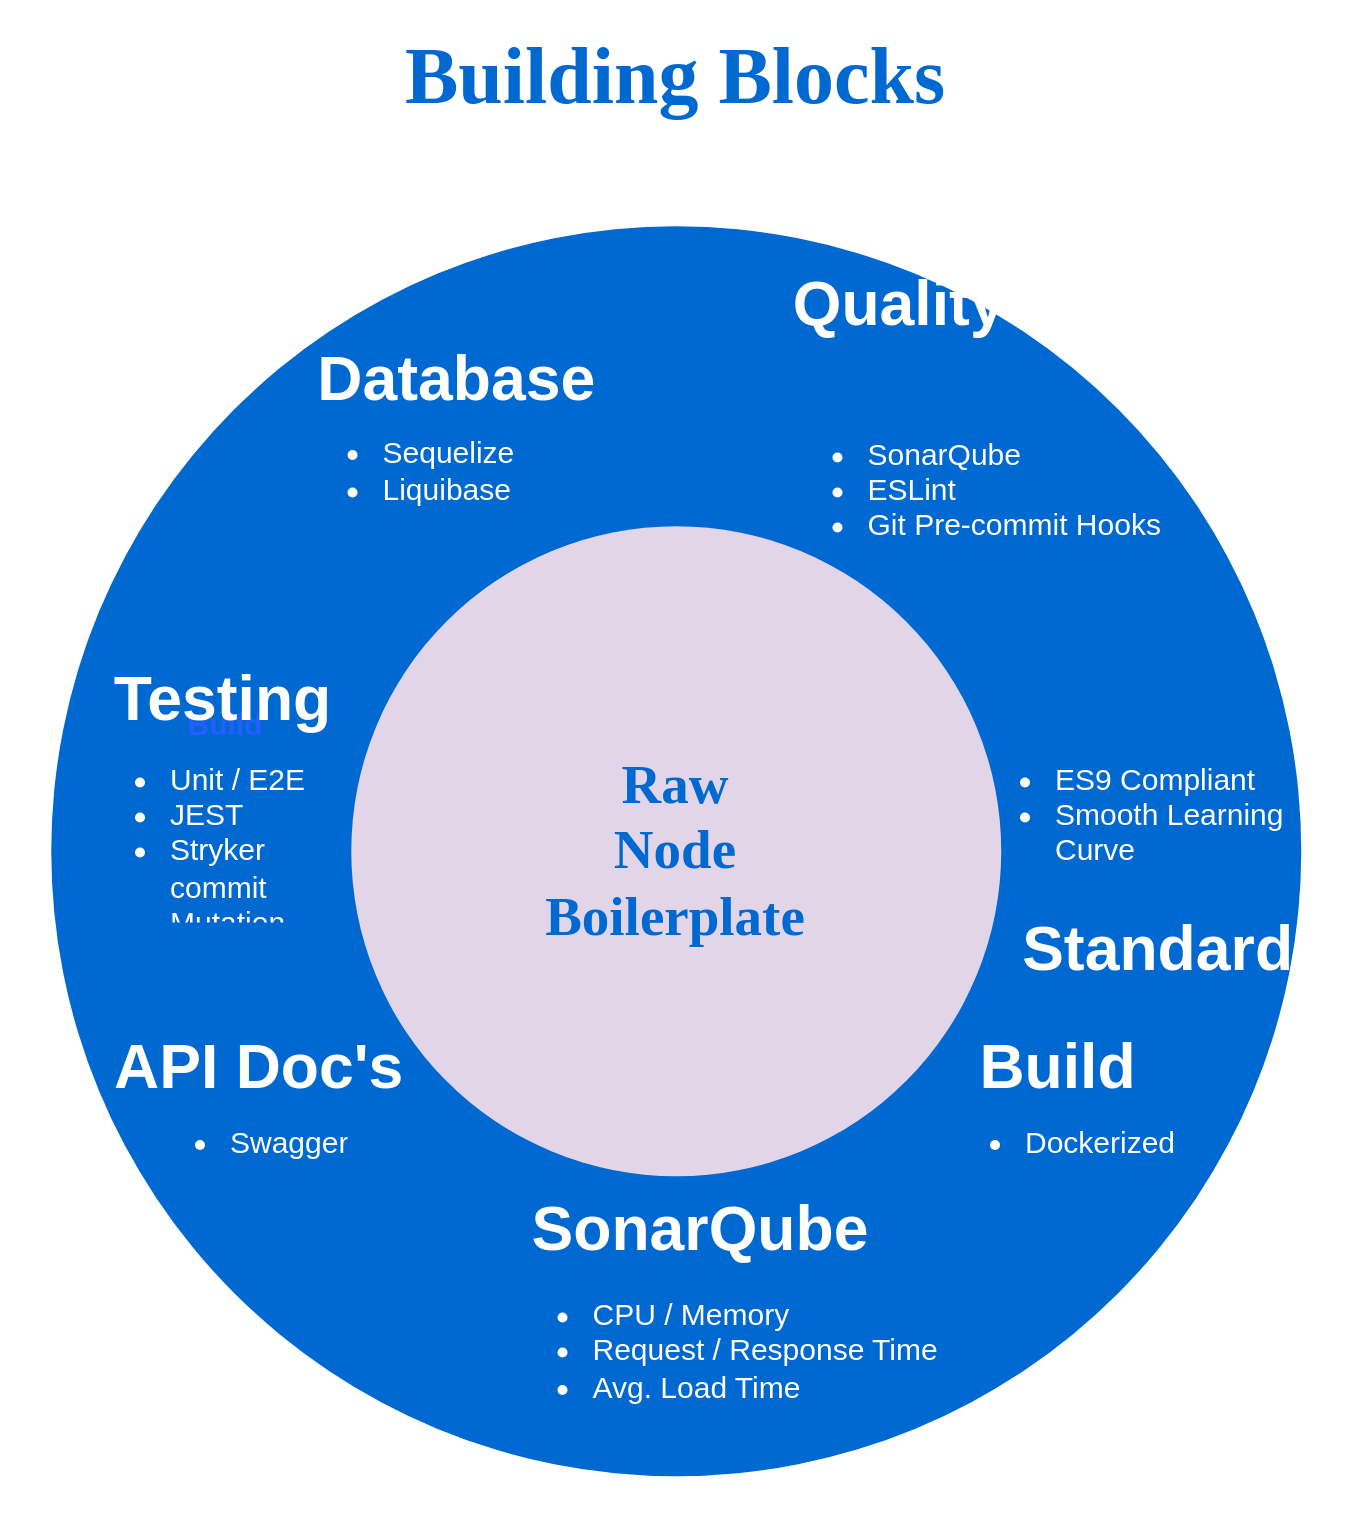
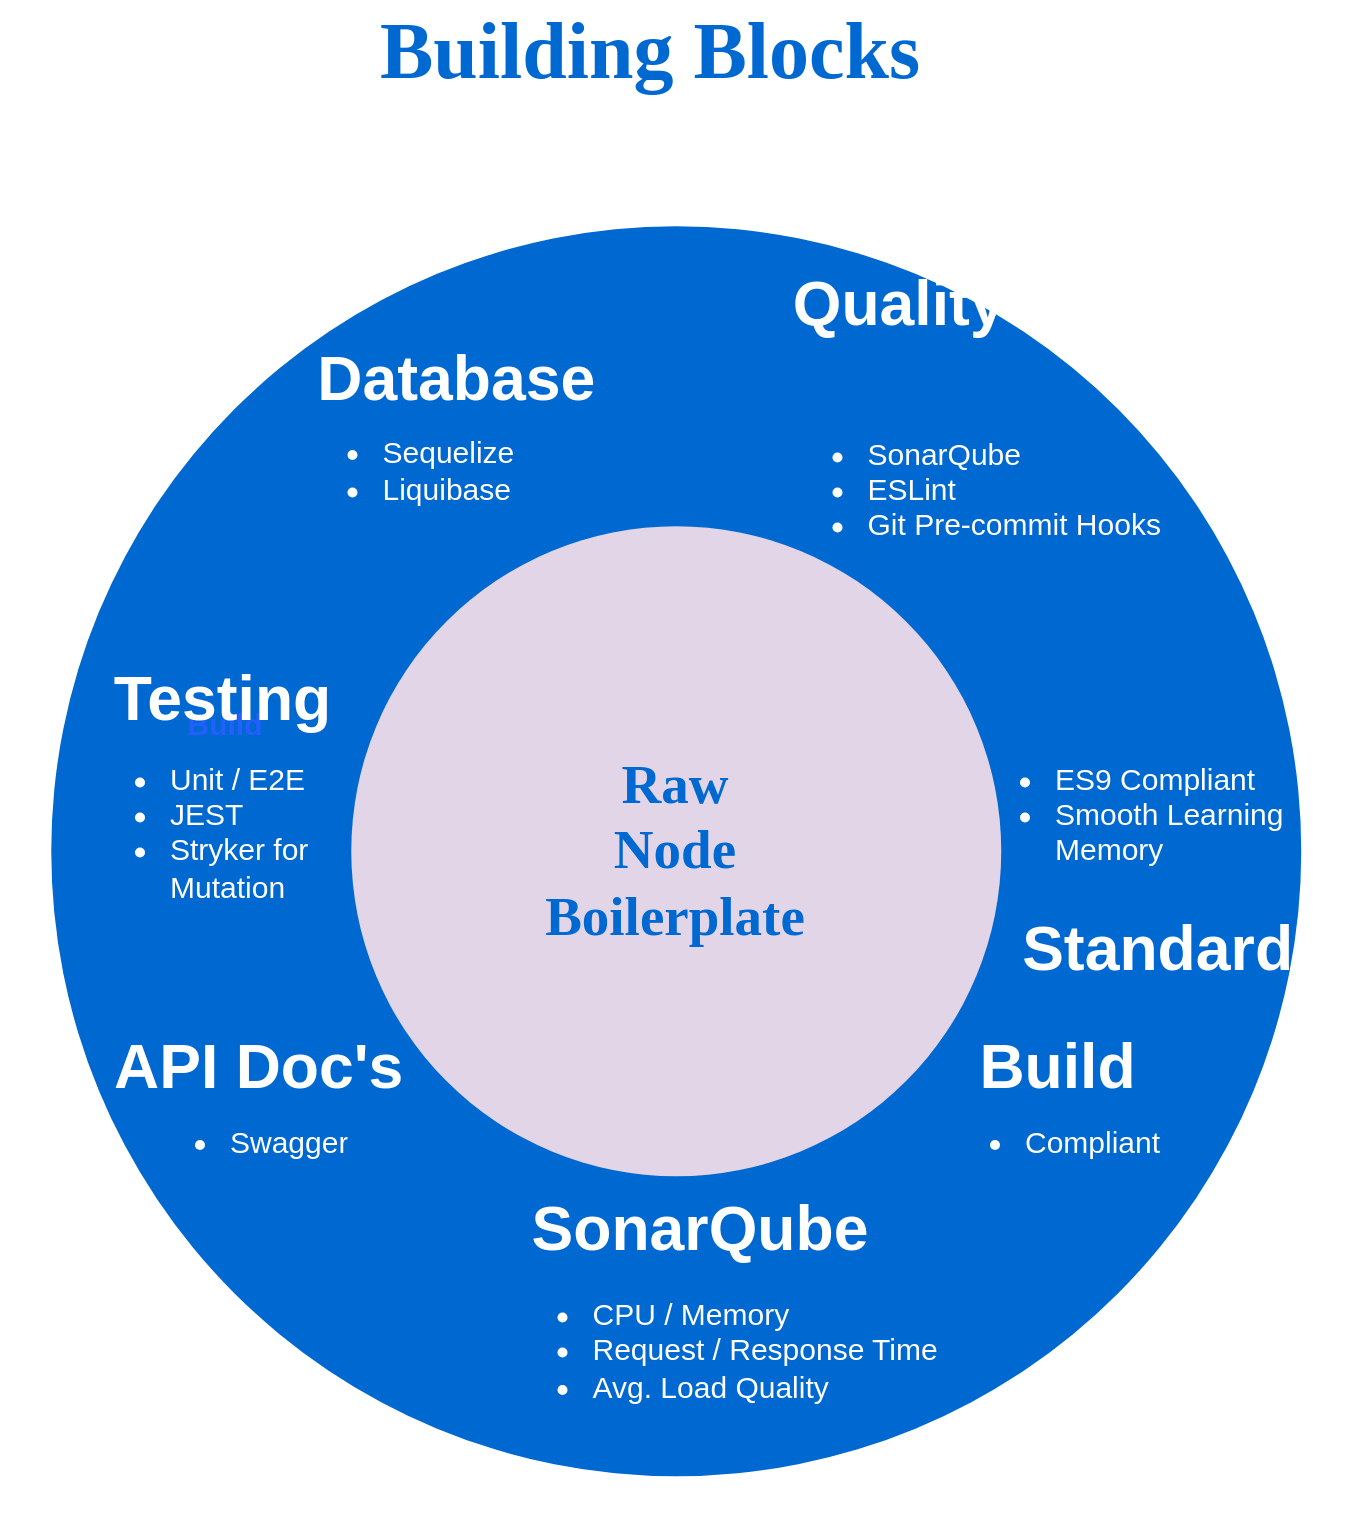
- <mxCell id="19" value="&lt;b&gt;&lt;font face=&quot;Times New Roman&quot; style=&quot;font-size: 32px&quot;&gt;Building Blocks&lt;/font&gt;&lt;/b&gt;" style="text;html=1;strokeColor=none;fillColor=none;align=center;verticalAlign=middle;whiteSpace=wrap;rounded=0;fontColor=#0069D1;" vertex="1" parent="1"><mxGeometry x="130" y="20" width="280" height="20" as="geometry" /></mxCell>
+ <mxCell id="19" value="&lt;b&gt;&lt;font face=&quot;Times New Roman&quot; style=&quot;font-size: 32px&quot;&gt;Building Blocks&lt;/font&gt;&lt;/b&gt;" style="text;html=1;strokeColor=none;fillColor=none;align=center;verticalAlign=middle;whiteSpace=wrap;rounded=0;fontColor=#0069D1;" vertex="1" parent="1"><mxGeometry x="120" y="10" width="280" height="20" as="geometry" /></mxCell>
- <mxCell id="9" value="&lt;ul&gt;&lt;li&gt;ES9 Compliant&lt;/li&gt;&lt;li&gt;Smooth&amp;nbsp;Learning&amp;nbsp;&lt;br&gt;Curve&lt;/li&gt;&lt;/ul&gt;" style="text;strokeColor=none;fillColor=none;html=1;whiteSpace=wrap;verticalAlign=middle;overflow=hidden;fontColor=#FFFFFF;align=left;" vertex="1" parent="1"><mxGeometry x="380" y="290" width="140" height="60" as="geometry" /></mxCell>
+ <mxCell id="9" value="&lt;ul&gt;&lt;li&gt;ES9 Compliant&lt;/li&gt;&lt;li&gt;Smooth&amp;nbsp;Learning&amp;nbsp;&lt;br&gt;Memory&lt;/li&gt;&lt;/ul&gt;" style="text;strokeColor=none;fillColor=none;html=1;whiteSpace=wrap;verticalAlign=middle;overflow=hidden;fontColor=#FFFFFF;align=left;" vertex="1" parent="1"><mxGeometry x="380" y="290" width="140" height="60" as="geometry" /></mxCell>
- <mxCell id="17" value="&lt;ul&gt;&lt;li&gt;Unit / E2E&amp;nbsp;&lt;/li&gt;&lt;li&gt;JEST&lt;/li&gt;&lt;li&gt;Stryker commit&amp;nbsp;&lt;br&gt;Mutation&lt;/li&gt;&lt;/ul&gt;" style="text;strokeColor=none;fillColor=none;html=1;whiteSpace=wrap;verticalAlign=middle;overflow=hidden;fontColor=#FFFFFF;align=left;" vertex="1" parent="1"><mxGeometry x="26" y="290" width="114" height="80" as="geometry" /></mxCell>
+ <mxCell id="17" value="&lt;ul&gt;&lt;li&gt;Unit / E2E&amp;nbsp;&lt;/li&gt;&lt;li&gt;JEST&lt;/li&gt;&lt;li&gt;Stryker for&amp;nbsp;&lt;br&gt;Mutation&lt;/li&gt;&lt;/ul&gt;" style="text;strokeColor=none;fillColor=none;html=1;whiteSpace=wrap;verticalAlign=middle;overflow=hidden;fontColor=#FFFFFF;align=left;" vertex="1" parent="1"><mxGeometry x="26" y="290" width="114" height="80" as="geometry" /></mxCell>
- <mxCell id="8" value="&lt;ul&gt;&lt;li&gt;Dockerized&lt;/li&gt;&lt;/ul&gt;" style="text;strokeColor=none;fillColor=none;html=1;whiteSpace=wrap;verticalAlign=middle;overflow=hidden;fontColor=#FFFFFF;align=left;" vertex="1" parent="1"><mxGeometry x="368" y="432" width="122" height="50" as="geometry" /></mxCell>
+ <mxCell id="8" value="&lt;ul&gt;&lt;li&gt;Compliant&lt;/li&gt;&lt;/ul&gt;" style="text;strokeColor=none;fillColor=none;html=1;whiteSpace=wrap;verticalAlign=middle;overflow=hidden;fontColor=#FFFFFF;align=left;" vertex="1" parent="1"><mxGeometry x="368" y="432" width="122" height="50" as="geometry" /></mxCell>
- <mxCell id="5" value="&lt;ul&gt;&lt;li&gt;CPU / Memory&lt;/li&gt;&lt;li&gt;Request / Response Time&lt;/li&gt;&lt;li&gt;Avg. Load Time&lt;/li&gt;&lt;/ul&gt;" style="text;strokeColor=none;fillColor=none;html=1;whiteSpace=wrap;verticalAlign=middle;overflow=hidden;fontColor=#FFFFFF;align=left;" vertex="1" parent="1"><mxGeometry x="195" y="500" width="185" height="80" as="geometry" /></mxCell>
+ <mxCell id="5" value="&lt;ul&gt;&lt;li&gt;CPU / Memory&lt;/li&gt;&lt;li&gt;Request / Response Time&lt;/li&gt;&lt;li&gt;Avg. Load Quality&lt;/li&gt;&lt;/ul&gt;" style="text;strokeColor=none;fillColor=none;html=1;whiteSpace=wrap;verticalAlign=middle;overflow=hidden;fontColor=#FFFFFF;align=left;" vertex="1" parent="1"><mxGeometry x="195" y="500" width="185" height="80" as="geometry" /></mxCell>
